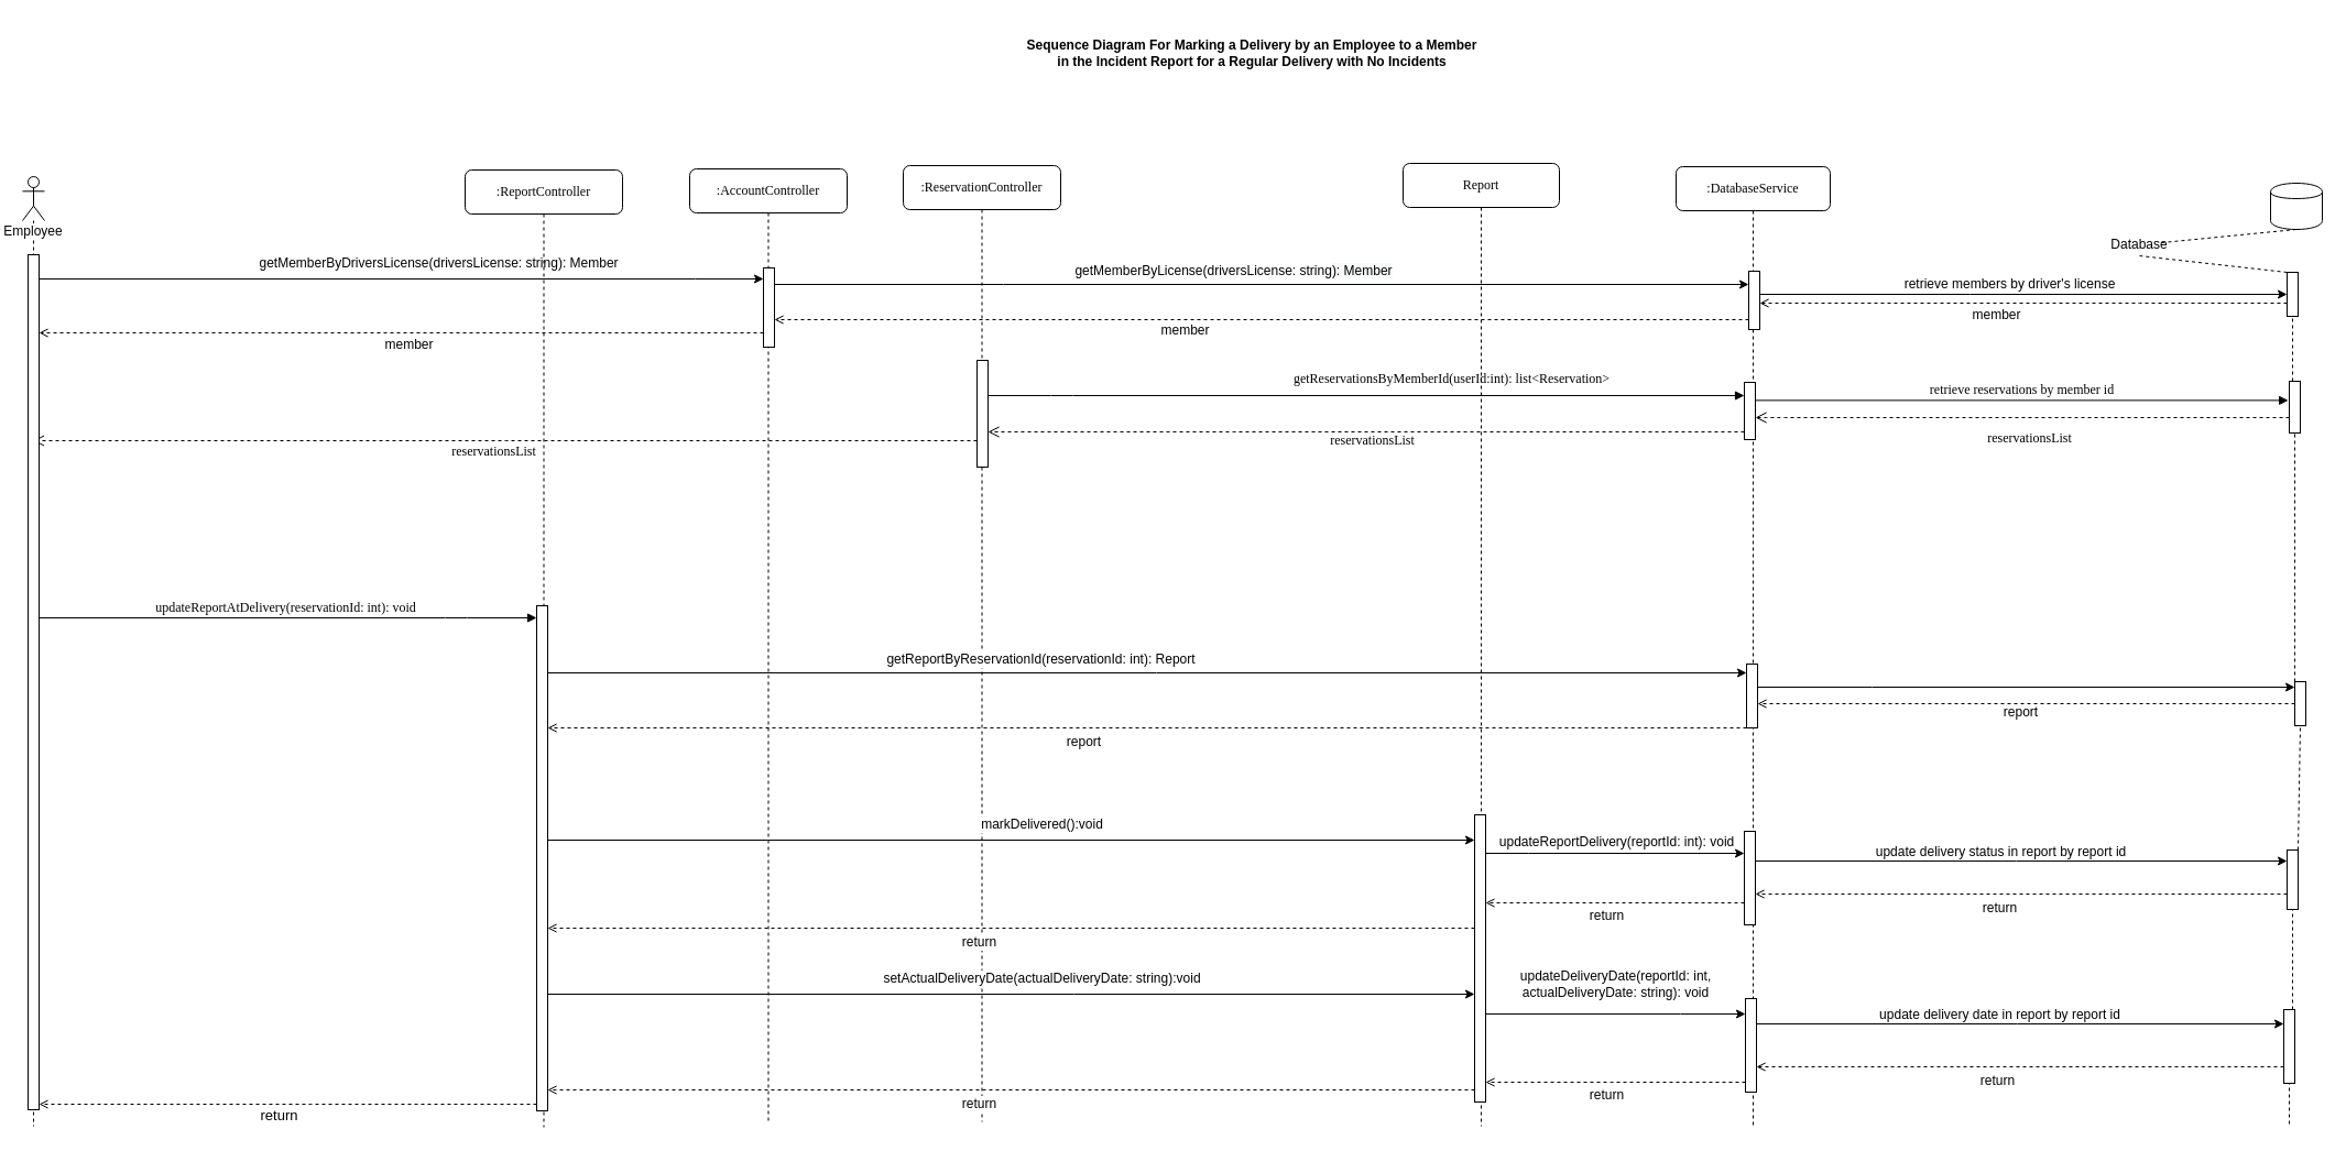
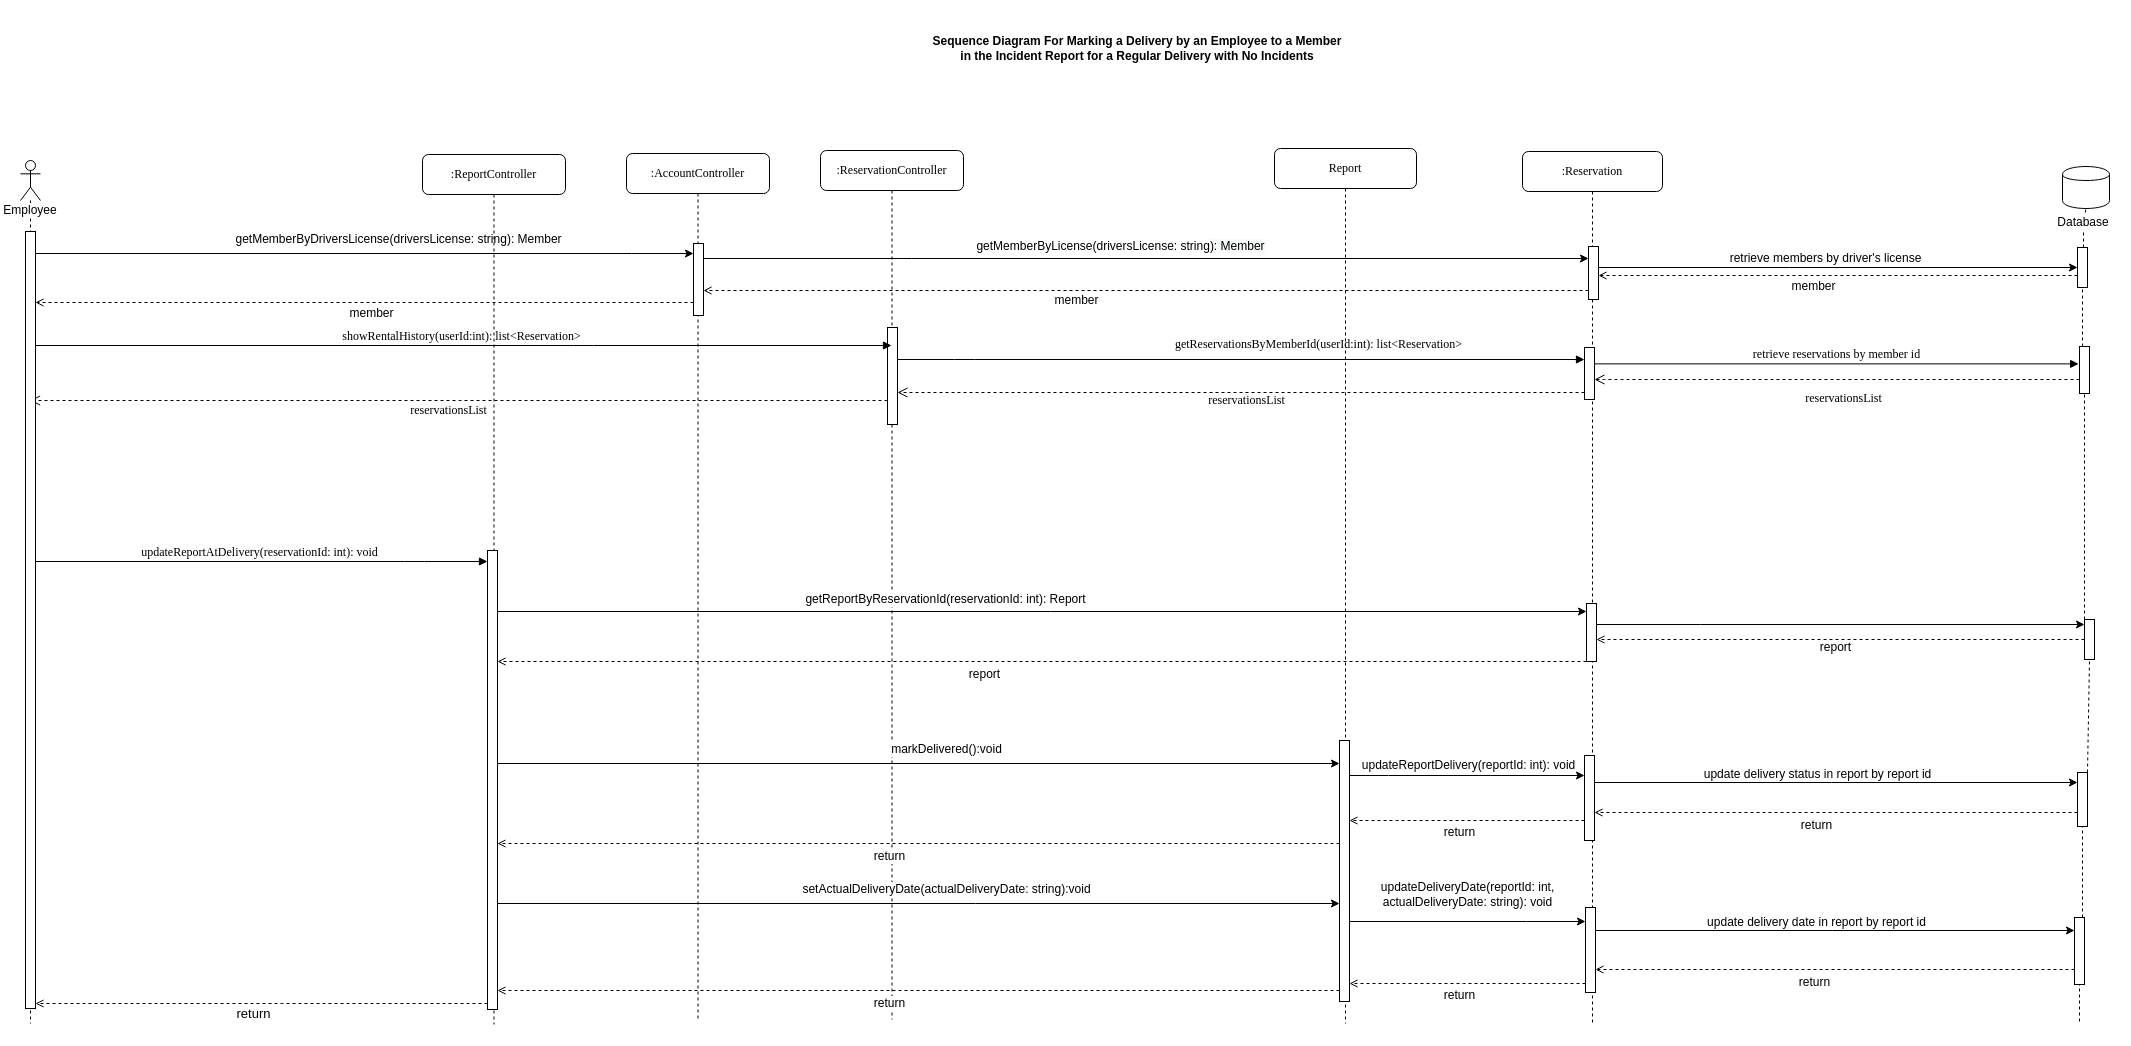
- <mxCell id="4" value=":DatabaseService" style="shape=umlLifeline;perimeter=lifelinePerimeter;whiteSpace=wrap;html=1;container=1;collapsible=0;recursiveResize=0;outlineConnect=0;rounded=1;shadow=0;comic=0;labelBackgroundColor=none;strokeWidth=1;fontFamily=Verdana;fontSize=12;align=center;" parent="1" vertex="1"><mxGeometry x="1522" y="151" width="140" height="872" as="geometry" /></mxCell>
+ <mxCell id="4" value=":Reservation" style="shape=umlLifeline;perimeter=lifelinePerimeter;whiteSpace=wrap;html=1;container=1;collapsible=0;recursiveResize=0;outlineConnect=0;rounded=1;shadow=0;comic=0;labelBackgroundColor=none;strokeWidth=1;fontFamily=Verdana;fontSize=12;align=center;" parent="1" vertex="1"><mxGeometry x="1522" y="151" width="140" height="872" as="geometry" /></mxCell>
- <mxCell id="24" value="Database" style="text;html=1;strokeColor=none;fillColor=none;align=center;verticalAlign=middle;whiteSpace=wrap;rounded=0;" parent="1" vertex="1"><mxGeometry x="1923" y="212" width="40" height="20" as="geometry" /></mxCell>
+ <mxCell id="24" value="Database" style="text;html=1;strokeColor=none;fillColor=none;align=center;verticalAlign=middle;whiteSpace=wrap;rounded=0;" parent="1" vertex="1"><mxGeometry x="2063" y="212" width="40" height="20" as="geometry" /></mxCell>
+ <mxCell id="15" value="showRentalHistory(userId:int): list&amp;lt;Reservation&amp;gt;" style="html=1;verticalAlign=bottom;endArrow=block;labelBackgroundColor=none;fontFamily=Verdana;fontSize=12;edgeStyle=elbowEdgeStyle;elbow=vertical;" parent="1" source="16" edge="1" target="2"><mxGeometry relative="1" as="geometry"><mxPoint x="515" y="260" as="sourcePoint" /><mxPoint x="651" y="260" as="targetPoint" /><Array as="points"><mxPoint x="583" y="345" /><mxPoint x="657" y="334" /><mxPoint x="733" y="319" /><mxPoint x="771" y="308" /><mxPoint x="600" y="260" /></Array></mxGeometry></mxCell>
